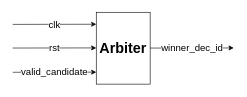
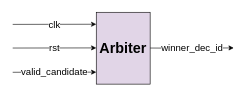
- <mxCell id="2" value="&lt;h1&gt;Arbiter&lt;/h1&gt;" style="rounded=0;whiteSpace=wrap;html=1;" parent="1" vertex="1"><mxGeometry x="160" y="20" width="90" height="120" as="geometry" /></mxCell>
+ <mxCell id="2" value="&lt;h1&gt;Arbiter&lt;/h1&gt;" style="rounded=0;whiteSpace=wrap;html=1;fillColor=#e1d5e7;" parent="1" vertex="1"><mxGeometry x="160" y="20" width="90" height="120" as="geometry" /></mxCell>
